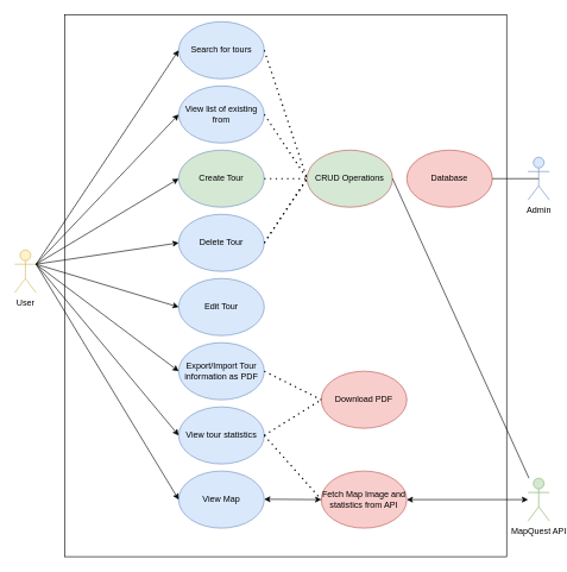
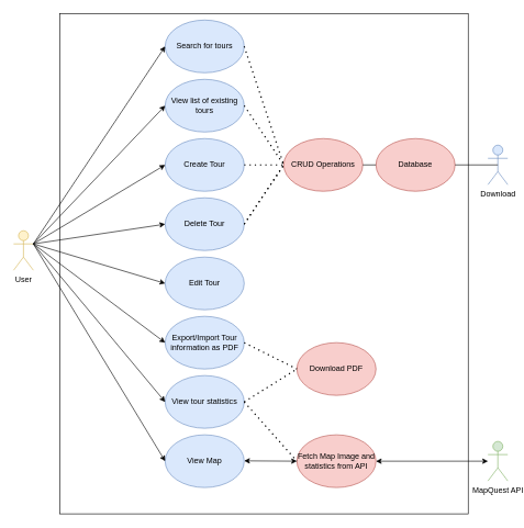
- <mxCell id="5" value="View list of existing from" style="ellipse;whiteSpace=wrap;html=1;fillColor=#dae8fc;strokeColor=#6c8ebf;" vertex="1" parent="1"><mxGeometry x="250" y="120" width="120" height="80" as="geometry" /></mxCell>
+ <mxCell id="5" value="View list of existing tours" style="ellipse;whiteSpace=wrap;html=1;fillColor=#dae8fc;strokeColor=#6c8ebf;" vertex="1" parent="1"><mxGeometry x="250" y="120" width="120" height="80" as="geometry" /></mxCell>
- <mxCell id="6" value="Create Tour" style="ellipse;whiteSpace=wrap;html=1;fillColor=#d5e8d4;strokeColor=#6c8ebf;" vertex="1" parent="1"><mxGeometry x="250" y="210" width="120" height="80" as="geometry" /></mxCell>
+ <mxCell id="6" value="Create Tour" style="ellipse;whiteSpace=wrap;html=1;fillColor=#dae8fc;strokeColor=#6c8ebf;" vertex="1" parent="1"><mxGeometry x="250" y="210" width="120" height="80" as="geometry" /></mxCell>
- <mxCell id="12" value="CRUD Operations" style="ellipse;whiteSpace=wrap;html=1;fillColor=#d5e8d4;strokeColor=#b85450;" vertex="1" parent="1"><mxGeometry x="430" y="210" width="120" height="80" as="geometry" /></mxCell>
+ <mxCell id="12" value="CRUD Operations" style="ellipse;whiteSpace=wrap;html=1;fillColor=#f8cecc;strokeColor=#b85450;" vertex="1" parent="1"><mxGeometry x="430" y="210" width="120" height="80" as="geometry" /></mxCell>
- <mxCell id="15" value="Admin" style="shape=umlActor;verticalLabelPosition=bottom;verticalAlign=top;html=1;outlineConnect=0;fillColor=#dae8fc;strokeColor=#6c8ebf;" vertex="1" parent="1"><mxGeometry x="740" y="220" width="30" height="60" as="geometry" /></mxCell>
+ <mxCell id="15" value="Download" style="shape=umlActor;verticalLabelPosition=bottom;verticalAlign=top;html=1;outlineConnect=0;fillColor=#dae8fc;strokeColor=#6c8ebf;" vertex="1" parent="1"><mxGeometry x="740" y="220" width="30" height="60" as="geometry" /></mxCell>
- <mxCell id="36" value="" style="endArrow=none;html=1;rounded=0;exitX=1;exitY=0.5;exitDx=0;exitDy=0;" edge="1" parent="1" source="12" target="13"><mxGeometry width="50" height="50" relative="1" as="geometry"><mxPoint x="540" y="390" as="sourcePoint" /><mxPoint x="560" y="390" as="targetPoint" /></mxGeometry></mxCell>
+ <mxCell id="36" value="" style="endArrow=none;html=1;rounded=0;entryX=0;entryY=0.5;entryDx=0;entryDy=0;exitX=1;exitY=0.5;exitDx=0;exitDy=0;" edge="1" parent="1" source="12" target="35"><mxGeometry width="50" height="50" relative="1" as="geometry"><mxPoint x="540" y="390" as="sourcePoint" /><mxPoint x="560" y="390" as="targetPoint" /></mxGeometry></mxCell>
